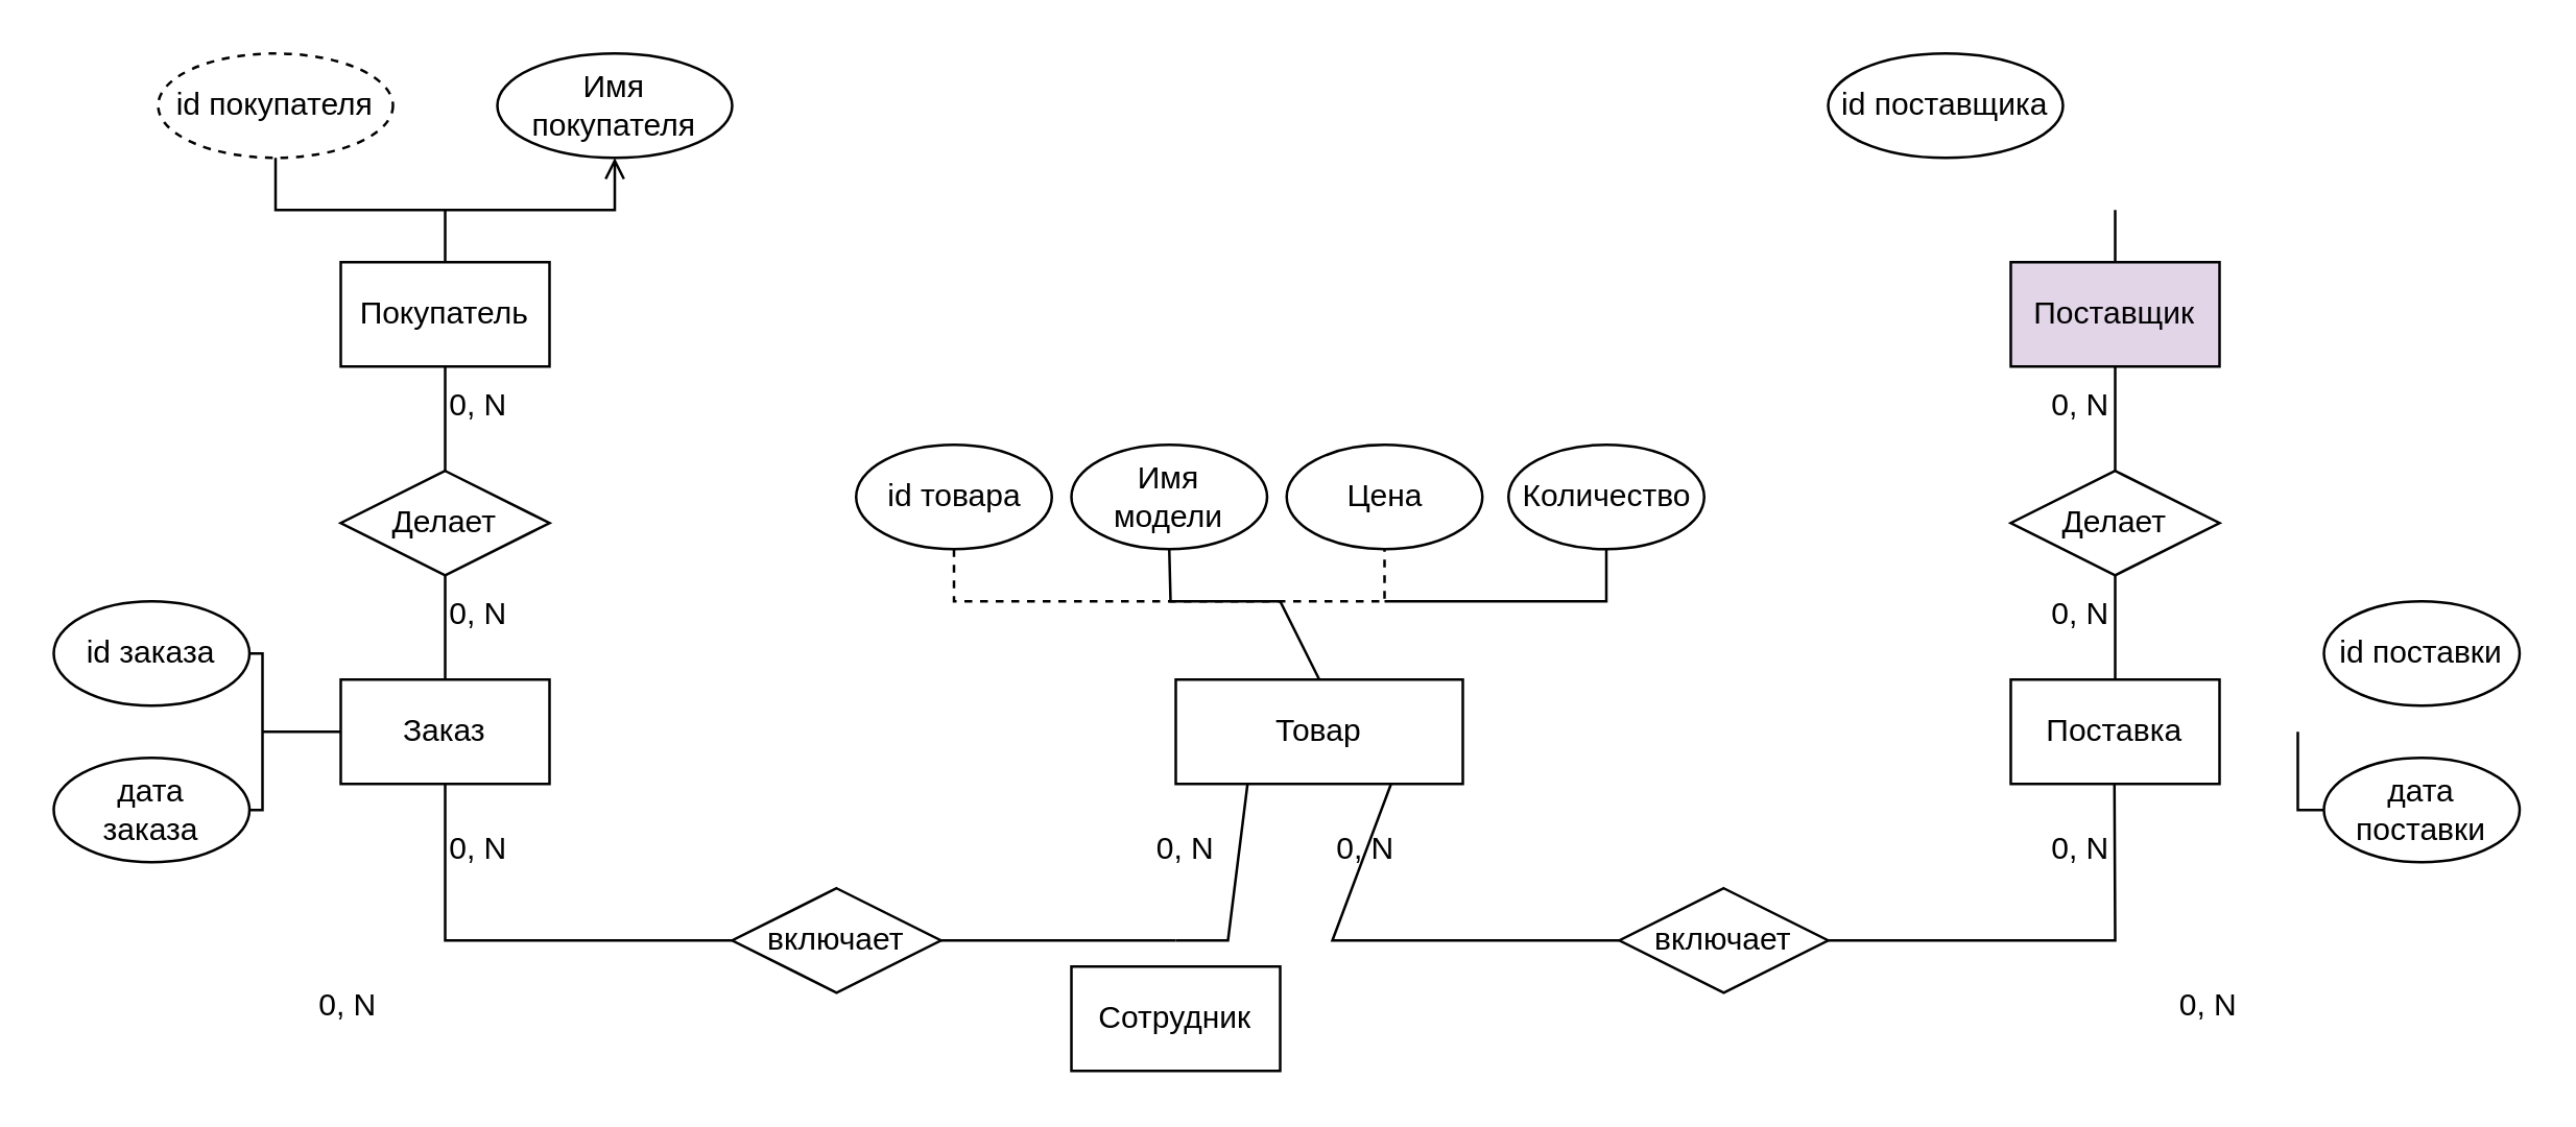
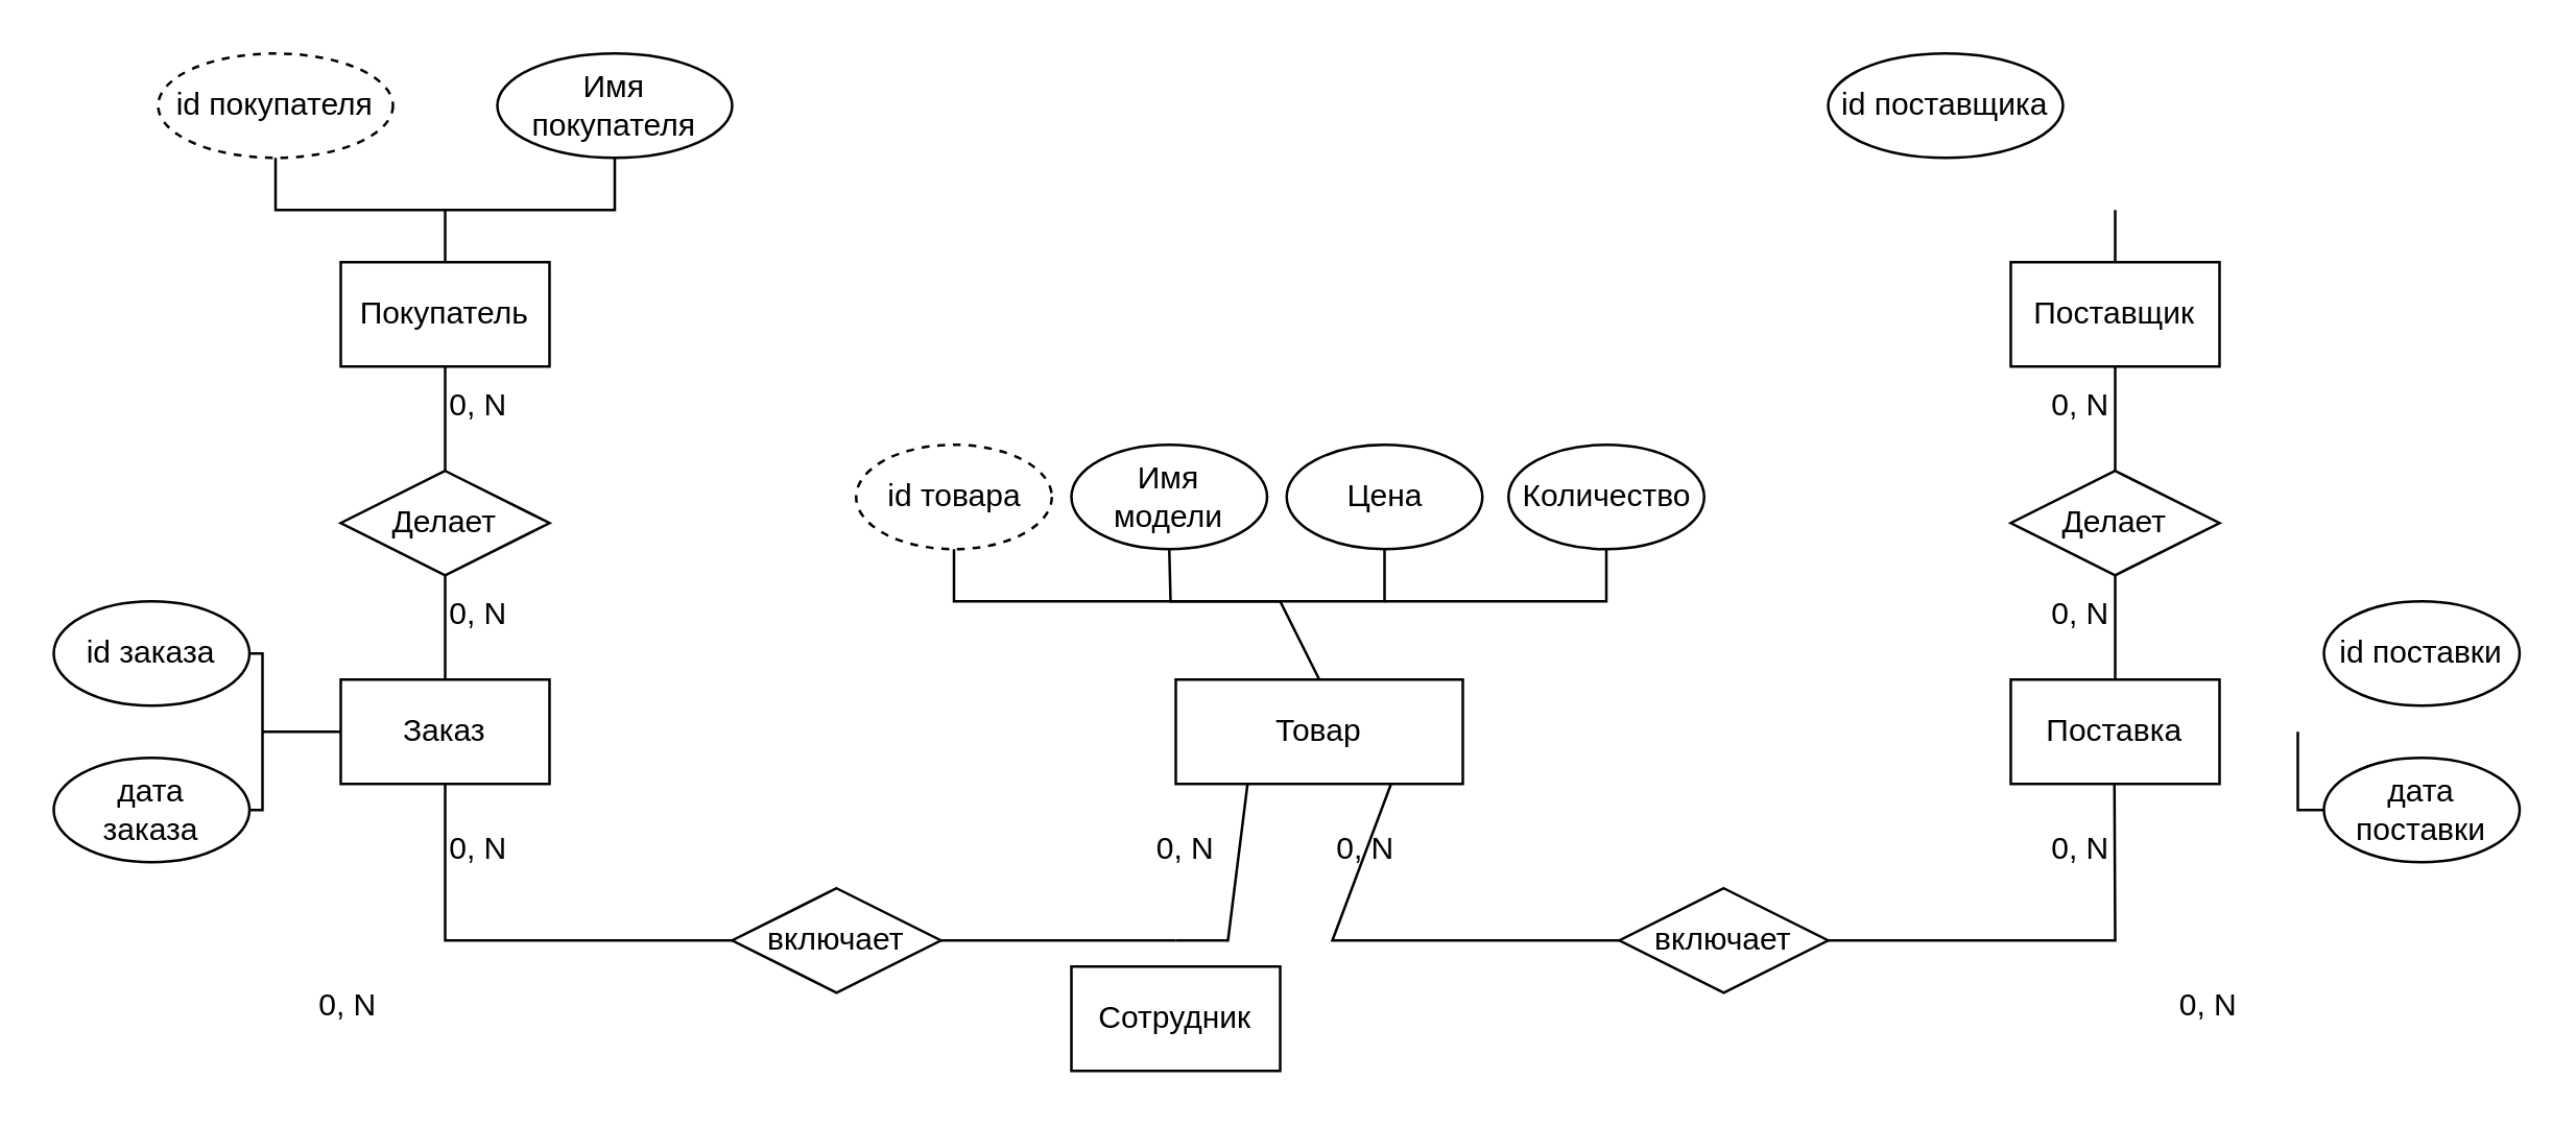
- <mxCell id="40" value="" style="endArrow=open;html=1;rounded=0;entryX=0.5;entryY=1;entryDx=0;entryDy=0;exitX=0.5;exitY=1;exitDx=0;exitDy=0;" parent="1" source="38" target="39" edge="1"><mxGeometry width="50" height="50" relative="1" as="geometry"><mxPoint x="180" y="160" as="sourcePoint" /><mxPoint x="230" y="110" as="targetPoint" /><Array as="points"><mxPoint x="105" y="80" /><mxPoint x="170" y="80" /><mxPoint x="235" y="80" /></Array></mxGeometry></mxCell>
+ <mxCell id="40" value="" style="endArrow=none;html=1;rounded=0;entryX=0.5;entryY=1;entryDx=0;entryDy=0;exitX=0.5;exitY=1;exitDx=0;exitDy=0;" parent="1" source="38" target="39" edge="1"><mxGeometry width="50" height="50" relative="1" as="geometry"><mxPoint x="180" y="160" as="sourcePoint" /><mxPoint x="230" y="110" as="targetPoint" /><Array as="points"><mxPoint x="105" y="80" /><mxPoint x="170" y="80" /><mxPoint x="235" y="80" /></Array></mxGeometry></mxCell>
- <mxCell id="16" value="Поставщик" style="rounded=0;whiteSpace=wrap;html=1;fillColor=#e1d5e7;" parent="1" vertex="1"><mxGeometry x="770" y="100" width="80" height="40" as="geometry" /></mxCell>
+ <mxCell id="16" value="Поставщик" style="rounded=0;whiteSpace=wrap;html=1;" parent="1" vertex="1"><mxGeometry x="770" y="100" width="80" height="40" as="geometry" /></mxCell>
- <mxCell id="20" value="id товара" style="ellipse;whiteSpace=wrap;html=1;" parent="1" vertex="1"><mxGeometry x="327.5" y="170" width="75" height="40" as="geometry" /></mxCell>
+ <mxCell id="20" value="id товара" style="ellipse;whiteSpace=wrap;html=1;dashed=1;" parent="1" vertex="1"><mxGeometry x="327.5" y="170" width="75" height="40" as="geometry" /></mxCell>
- <mxCell id="24" value="" style="endArrow=none;html=1;rounded=0;exitX=0.5;exitY=1;exitDx=0;exitDy=0;entryX=0.5;entryY=1;entryDx=0;entryDy=0;dashed=1;" parent="1" source="20" target="22" edge="1"><mxGeometry width="50" height="50" relative="1" as="geometry"><mxPoint x="590" y="310" as="sourcePoint" /><mxPoint x="640" y="260" as="targetPoint" /><Array as="points"><mxPoint x="365" y="230" /><mxPoint x="408" y="230" /><mxPoint x="490" y="230" /><mxPoint x="530" y="230" /></Array></mxGeometry></mxCell>
+ <mxCell id="24" value="" style="endArrow=none;html=1;rounded=0;exitX=0.5;exitY=1;exitDx=0;exitDy=0;entryX=0.5;entryY=1;entryDx=0;entryDy=0;" parent="1" source="20" target="22" edge="1"><mxGeometry width="50" height="50" relative="1" as="geometry"><mxPoint x="590" y="310" as="sourcePoint" /><mxPoint x="640" y="260" as="targetPoint" /><Array as="points"><mxPoint x="365" y="230" /><mxPoint x="408" y="230" /><mxPoint x="490" y="230" /><mxPoint x="530" y="230" /></Array></mxGeometry></mxCell>
